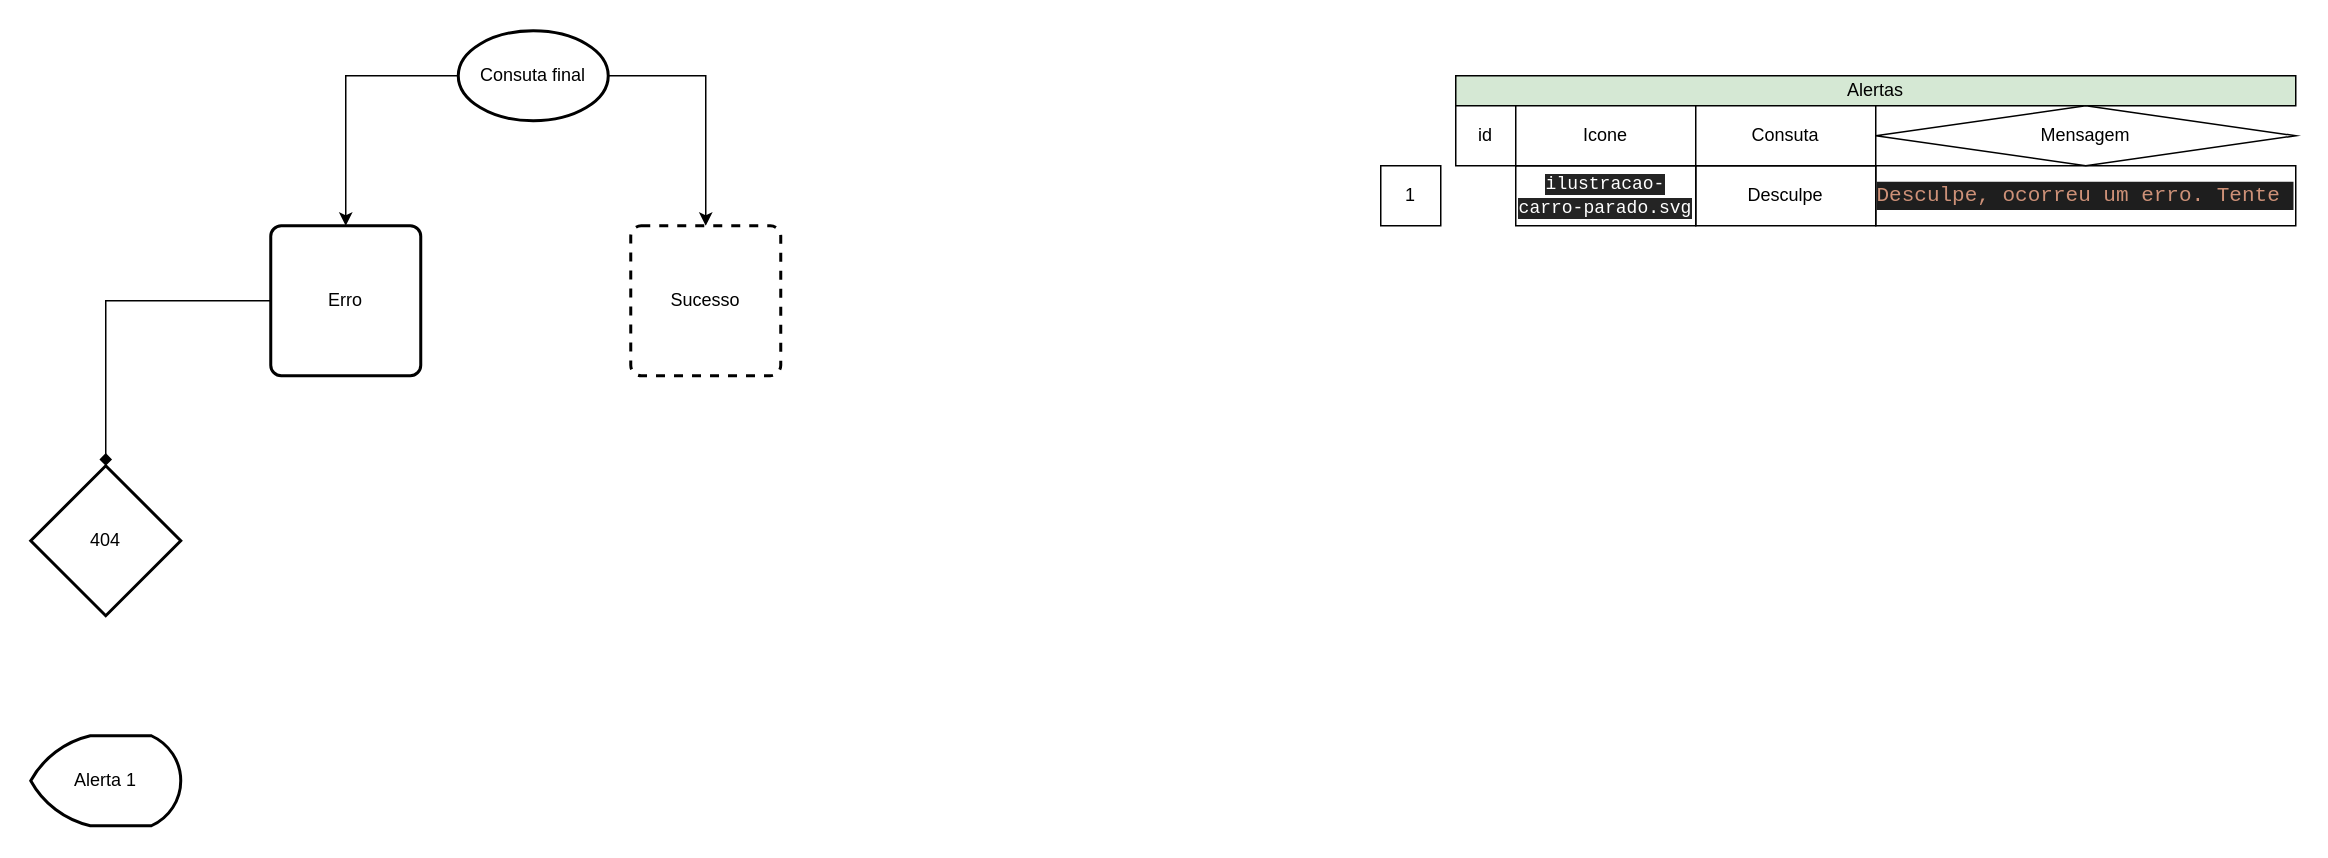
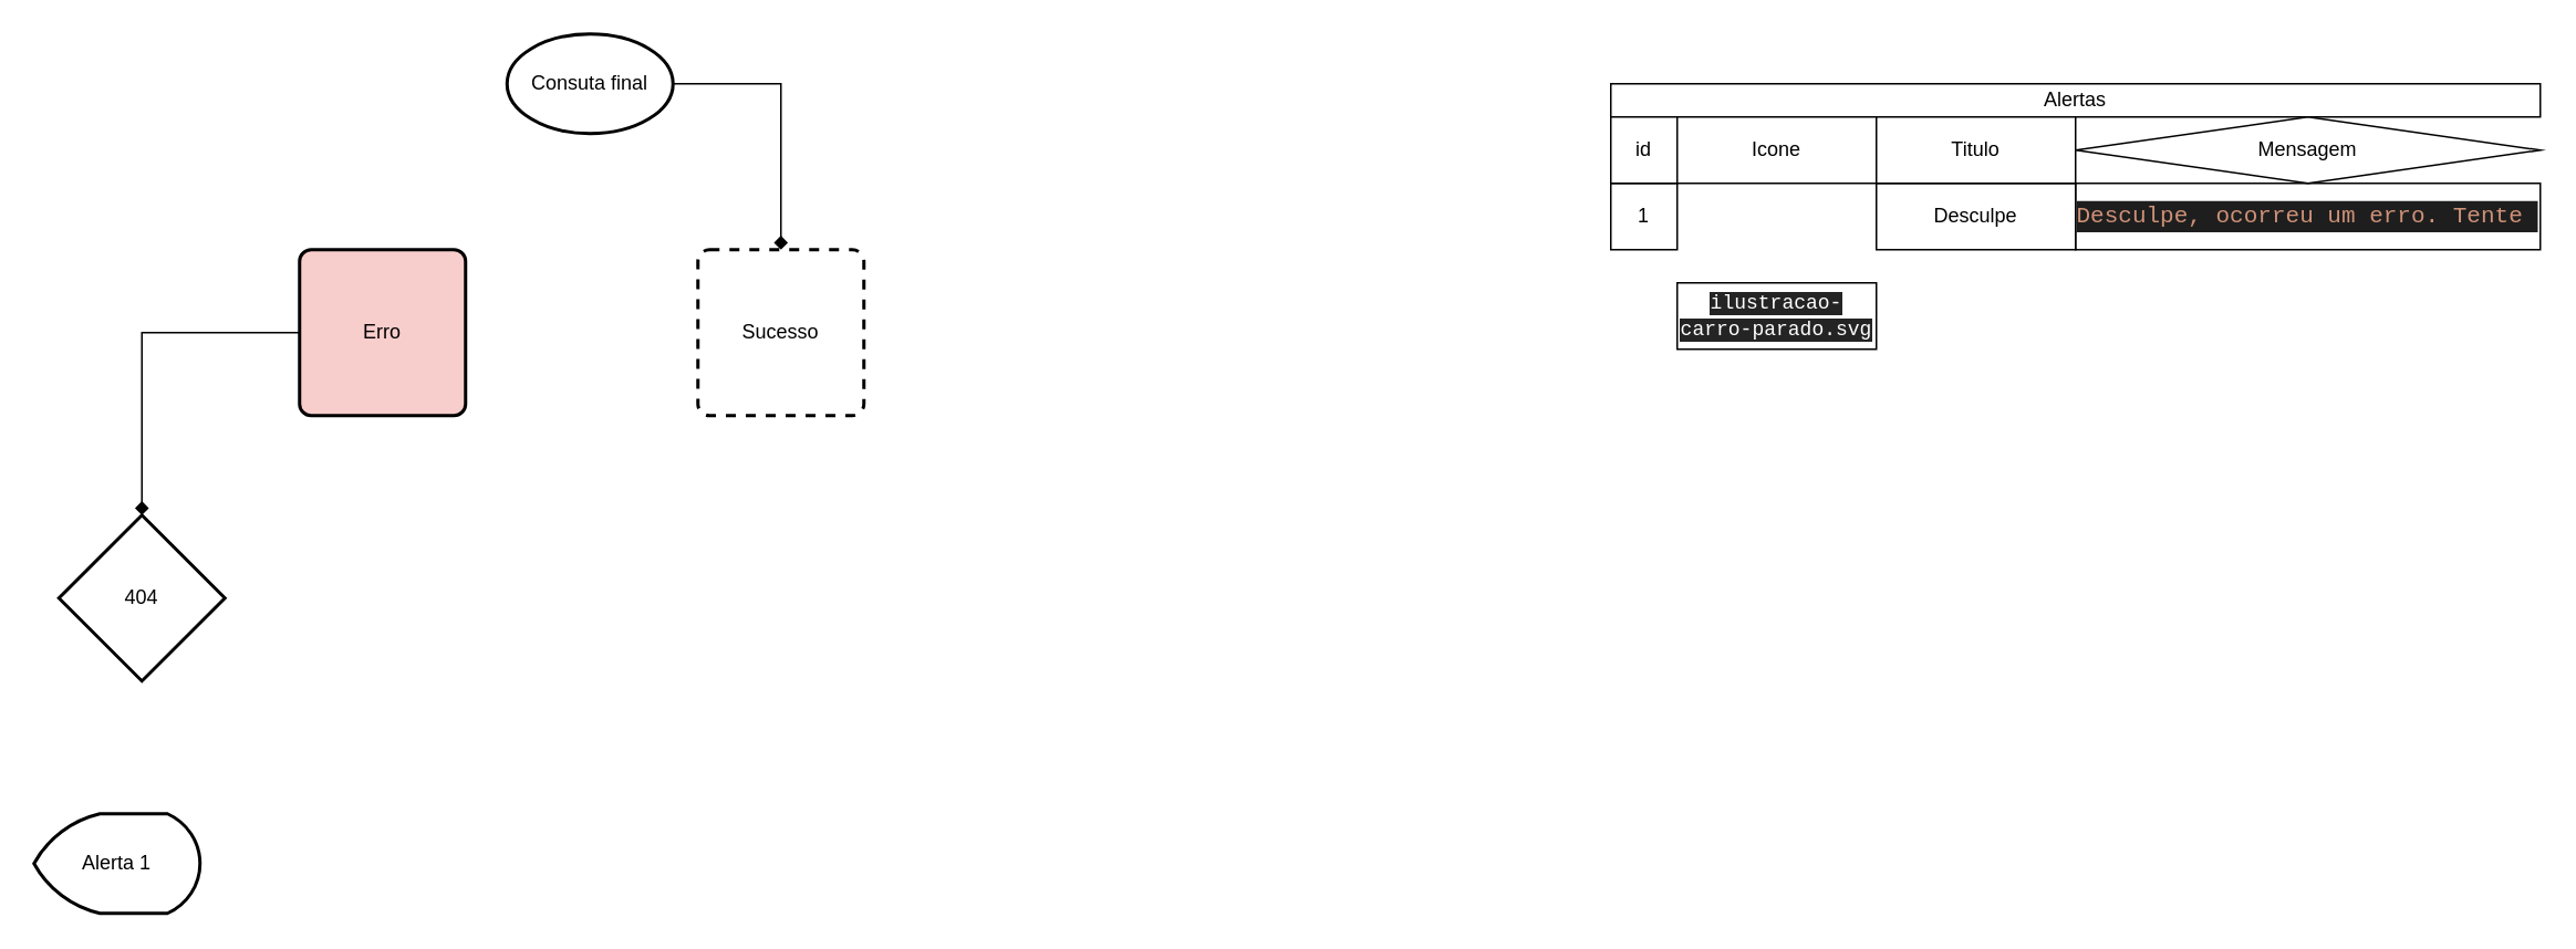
- <mxCell id="2" style="edgeStyle=orthogonalEdgeStyle;rounded=0;orthogonalLoop=1;jettySize=auto;html=1;entryX=0.5;entryY=0;entryDx=0;entryDy=0;" edge="1" parent="1" source="4" target="6"><mxGeometry relative="1" as="geometry"><mxPoint x="355" y="150" as="targetPoint" /></mxGeometry></mxCell>
- <mxCell id="10" value="Alertas" style="rounded=0;whiteSpace=wrap;html=1;fillColor=#d5e8d4;" vertex="1" parent="1"><mxGeometry x="970" y="50" width="560" height="20" as="geometry" /></mxCell>
+ <mxCell id="10" value="Alertas" style="rounded=0;whiteSpace=wrap;html=1;" vertex="1" parent="1"><mxGeometry x="970" y="50" width="560" height="20" as="geometry" /></mxCell>
- <mxCell id="17" value="Consuta" style="rounded=0;whiteSpace=wrap;html=1;" vertex="1" parent="1"><mxGeometry x="1130" y="70" width="120" height="40" as="geometry" /></mxCell>
+ <mxCell id="17" value="Titulo" style="rounded=0;whiteSpace=wrap;html=1;" vertex="1" parent="1"><mxGeometry x="1130" y="70" width="120" height="40" as="geometry" /></mxCell>
- <mxCell id="14" value="1" style="rounded=0;whiteSpace=wrap;html=1;fillColor=none;" vertex="1" parent="1"><mxGeometry x="920" y="110" width="40" height="40" as="geometry" /></mxCell>
+ <mxCell id="14" value="1" style="rounded=0;whiteSpace=wrap;html=1;fillColor=none;" vertex="1" parent="1"><mxGeometry x="970" y="110" width="40" height="40" as="geometry" /></mxCell>
- <mxCell id="15" value="&lt;span style=&quot;color: rgb(255 , 255 , 255) ; font-family: &amp;#34;consolas&amp;#34; , &amp;#34;lucida console&amp;#34; , &amp;#34;courier new&amp;#34; , monospace ; text-align: left ; background-color: rgb(36 , 36 , 36)&quot;&gt;ilustracao-carro-parado.svg&lt;/span&gt;" style="rounded=0;whiteSpace=wrap;html=1;fillColor=none;" vertex="1" parent="1"><mxGeometry x="1010" y="110" width="120" height="40" as="geometry" /></mxCell>
+ <mxCell id="15" value="&lt;span style=&quot;color: rgb(255 , 255 , 255) ; font-family: &amp;#34;consolas&amp;#34; , &amp;#34;lucida console&amp;#34; , &amp;#34;courier new&amp;#34; , monospace ; text-align: left ; background-color: rgb(36 , 36 , 36)&quot;&gt;ilustracao-carro-parado.svg&lt;/span&gt;" style="rounded=0;whiteSpace=wrap;html=1;fillColor=none;" vertex="1" parent="1"><mxGeometry x="1010" y="170" width="120" height="40" as="geometry" /></mxCell>
- <mxCell id="3" style="edgeStyle=orthogonalEdgeStyle;rounded=0;orthogonalLoop=1;jettySize=auto;html=1;" edge="1" parent="1" source="4" target="7"><mxGeometry relative="1" as="geometry" /></mxCell>
+ <mxCell id="3" style="edgeStyle=orthogonalEdgeStyle;rounded=0;orthogonalLoop=1;jettySize=auto;html=1;endArrow=diamond;" edge="1" parent="1" source="4" target="7"><mxGeometry relative="1" as="geometry" /></mxCell>
- <mxCell id="6" value="Erro" style="rounded=1;whiteSpace=wrap;html=1;absoluteArcSize=1;arcSize=14;strokeWidth=2;" vertex="1" parent="1"><mxGeometry x="180" y="150" width="100" height="100" as="geometry" /></mxCell>
+ <mxCell id="6" value="Erro" style="rounded=1;whiteSpace=wrap;html=1;absoluteArcSize=1;arcSize=14;strokeWidth=2;fillColor=#f8cecc;" vertex="1" parent="1"><mxGeometry x="180" y="150" width="100" height="100" as="geometry" /></mxCell>
- <mxCell id="8" value="404" style="strokeWidth=2;html=1;shape=mxgraph.flowchart.decision;whiteSpace=wrap;" vertex="1" parent="1"><mxGeometry x="20" y="310" width="100" height="100" as="geometry" /></mxCell>
+ <mxCell id="8" value="404" style="strokeWidth=2;html=1;shape=mxgraph.flowchart.decision;whiteSpace=wrap;" vertex="1" parent="1"><mxGeometry x="35" y="310" width="100" height="100" as="geometry" /></mxCell>
